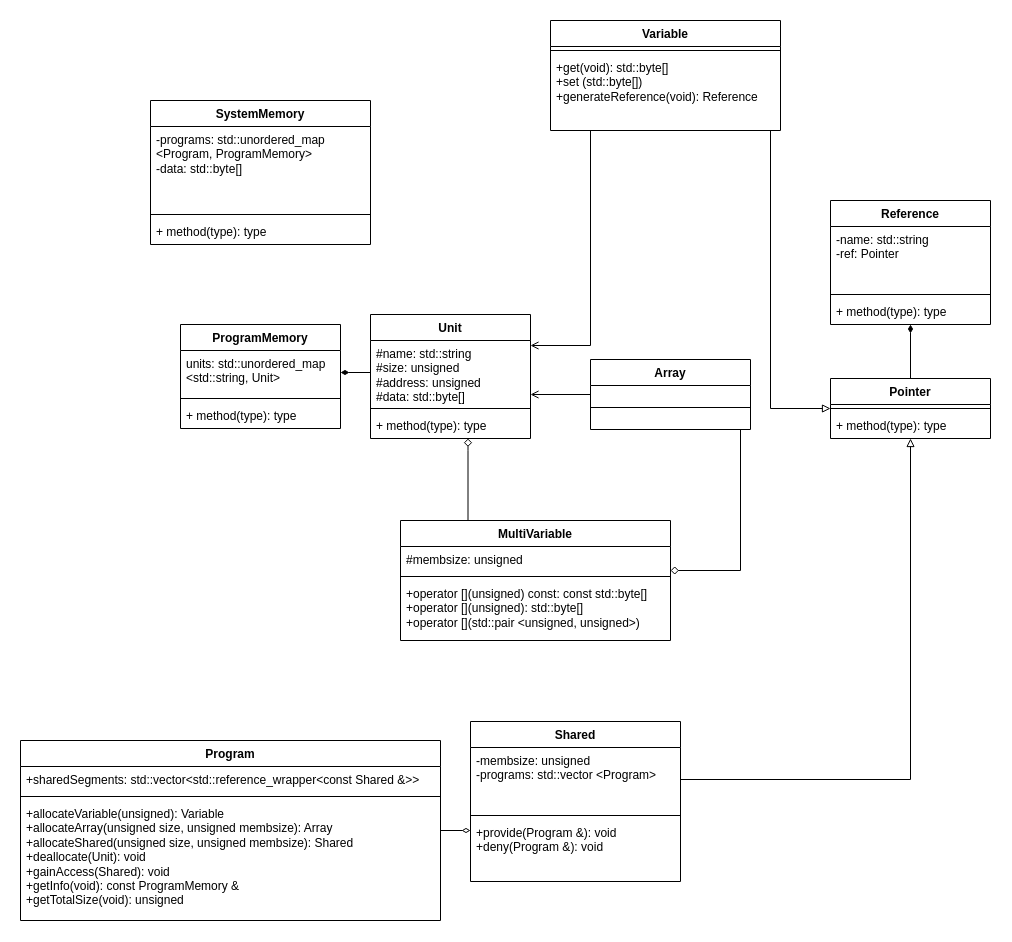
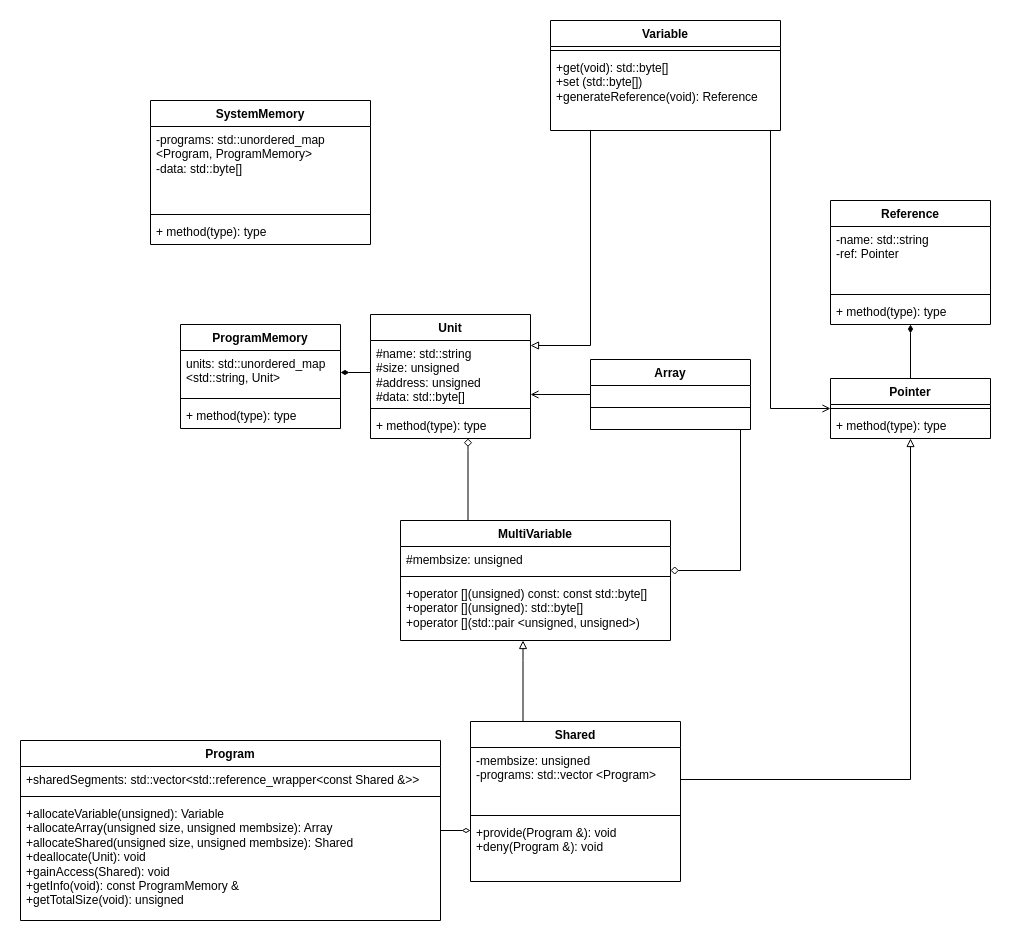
- <mxCell id="6" style="edgeStyle=orthogonalEdgeStyle;rounded=0;orthogonalLoop=1;jettySize=auto;html=1;entryX=1;entryY=0.25;entryDx=0;entryDy=0;endArrow=open;endFill=0;" edge="1" parent="1" source="8" target="2"><mxGeometry relative="1" as="geometry"><Array as="points"><mxPoint x="590" y="345" /></Array></mxGeometry></mxCell>
+ <mxCell id="6" style="edgeStyle=orthogonalEdgeStyle;rounded=0;orthogonalLoop=1;jettySize=auto;html=1;entryX=1;entryY=0.25;entryDx=0;entryDy=0;endArrow=block;endFill=0;" edge="1" parent="1" source="8" target="2"><mxGeometry relative="1" as="geometry"><Array as="points"><mxPoint x="590" y="345" /></Array></mxGeometry></mxCell>
- <mxCell id="7" style="edgeStyle=orthogonalEdgeStyle;rounded=0;orthogonalLoop=1;jettySize=auto;html=1;endArrow=block;endFill=0;" edge="1" parent="1" source="8" target="24"><mxGeometry relative="1" as="geometry"><Array as="points"><mxPoint x="770" y="408" /></Array></mxGeometry></mxCell>
+ <mxCell id="7" style="edgeStyle=orthogonalEdgeStyle;rounded=0;orthogonalLoop=1;jettySize=auto;html=1;endArrow=open;endFill=0;" edge="1" parent="1" source="8" target="24"><mxGeometry relative="1" as="geometry"><Array as="points"><mxPoint x="770" y="408" /></Array></mxGeometry></mxCell>
+ <mxCell id="13" style="edgeStyle=orthogonalEdgeStyle;rounded=0;orthogonalLoop=1;jettySize=auto;html=1;exitX=0.25;exitY=0;exitDx=0;exitDy=0;endArrow=block;endFill=0;" edge="1" parent="1" source="14" target="44"><mxGeometry relative="1" as="geometry"><Array as="points"><mxPoint x="523" y="660" /><mxPoint x="523" y="660" /></Array></mxGeometry></mxCell>
